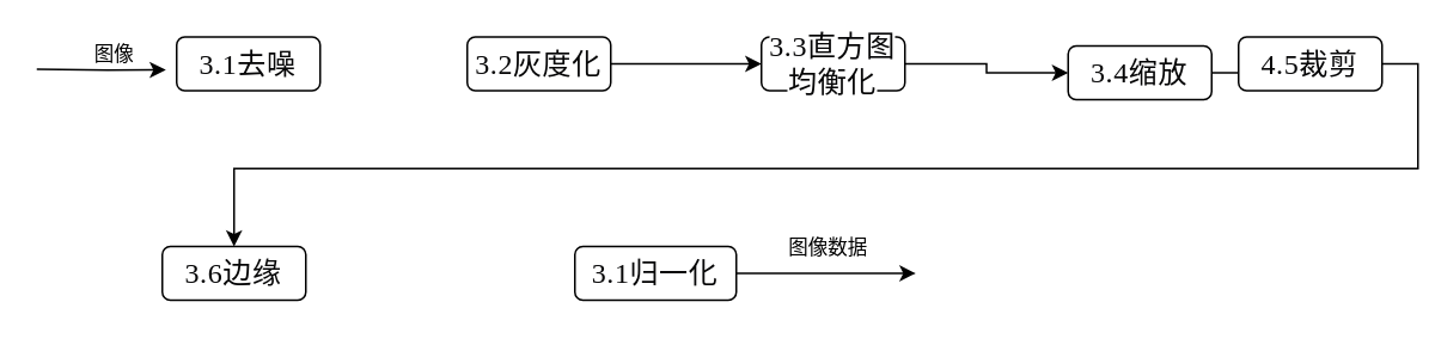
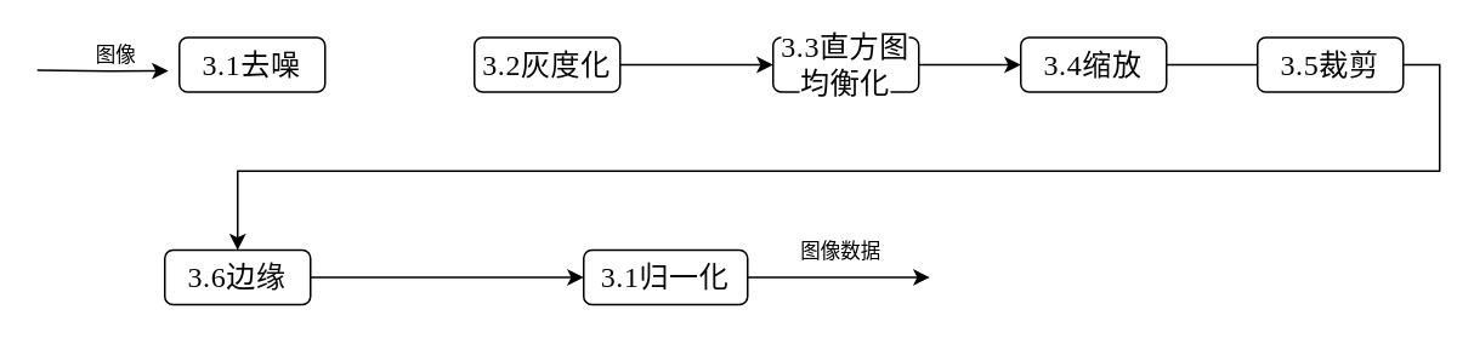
- <mxCell id="12" value="&lt;span style=&quot;color: rgb(6, 6, 7); font-family: 宋体; font-size: 16px; letter-spacing: 0.4px; background-color: rgb(255, 255, 255);&quot;&gt;4.5裁剪&lt;/span&gt;" style="rounded=1;whiteSpace=wrap;html=1;" vertex="1" parent="1"><mxGeometry x="690" y="20" width="80" height="30" as="geometry" /></mxCell>
+ <mxCell id="12" value="&lt;span style=&quot;color: rgb(6, 6, 7); font-family: 宋体; font-size: 16px; letter-spacing: 0.4px; background-color: rgb(255, 255, 255);&quot;&gt;3.5裁剪&lt;/span&gt;" style="rounded=1;whiteSpace=wrap;html=1;" vertex="1" parent="1"><mxGeometry x="690" y="20" width="80" height="30" as="geometry" /></mxCell>
- <mxCell id="10" value="&lt;span style=&quot;color: rgb(6, 6, 7); font-family: 宋体; font-size: 16px; letter-spacing: 0.4px; background-color: rgb(255, 255, 255);&quot;&gt;3.4缩放&lt;/span&gt;" style="rounded=1;whiteSpace=wrap;html=1;" vertex="1" parent="1"><mxGeometry x="595" y="25" width="80" height="30" as="geometry" /></mxCell>
+ <mxCell id="10" value="&lt;span style=&quot;color: rgb(6, 6, 7); font-family: 宋体; font-size: 16px; letter-spacing: 0.4px; background-color: rgb(255, 255, 255);&quot;&gt;3.4缩放&lt;/span&gt;" style="rounded=1;whiteSpace=wrap;html=1;" vertex="1" parent="1"><mxGeometry x="560" y="20" width="80" height="30" as="geometry" /></mxCell>
+ <mxCell id="7" style="edgeStyle=orthogonalEdgeStyle;rounded=0;orthogonalLoop=1;jettySize=auto;html=1;exitX=1;exitY=0.5;exitDx=0;exitDy=0;entryX=0;entryY=0.5;entryDx=0;entryDy=0;" edge="1" parent="1" source="8" target="15"><mxGeometry relative="1" as="geometry" /></mxCell>
